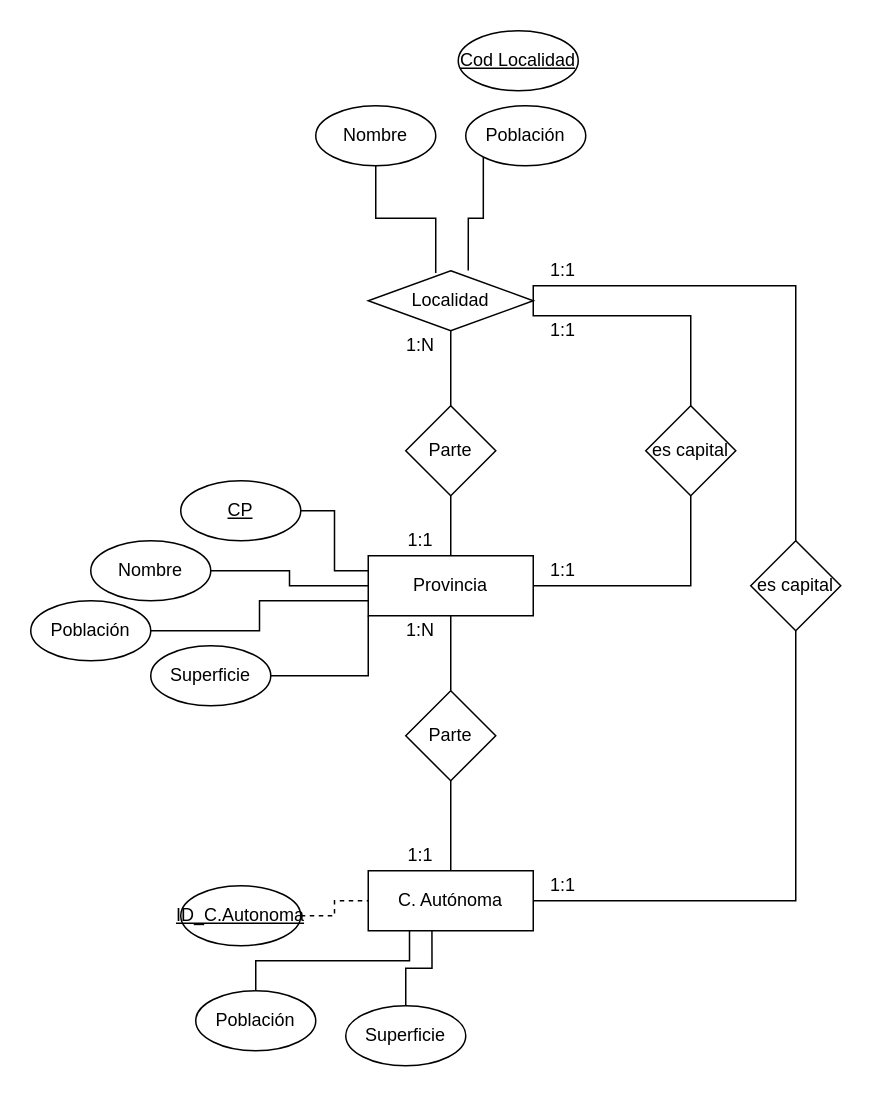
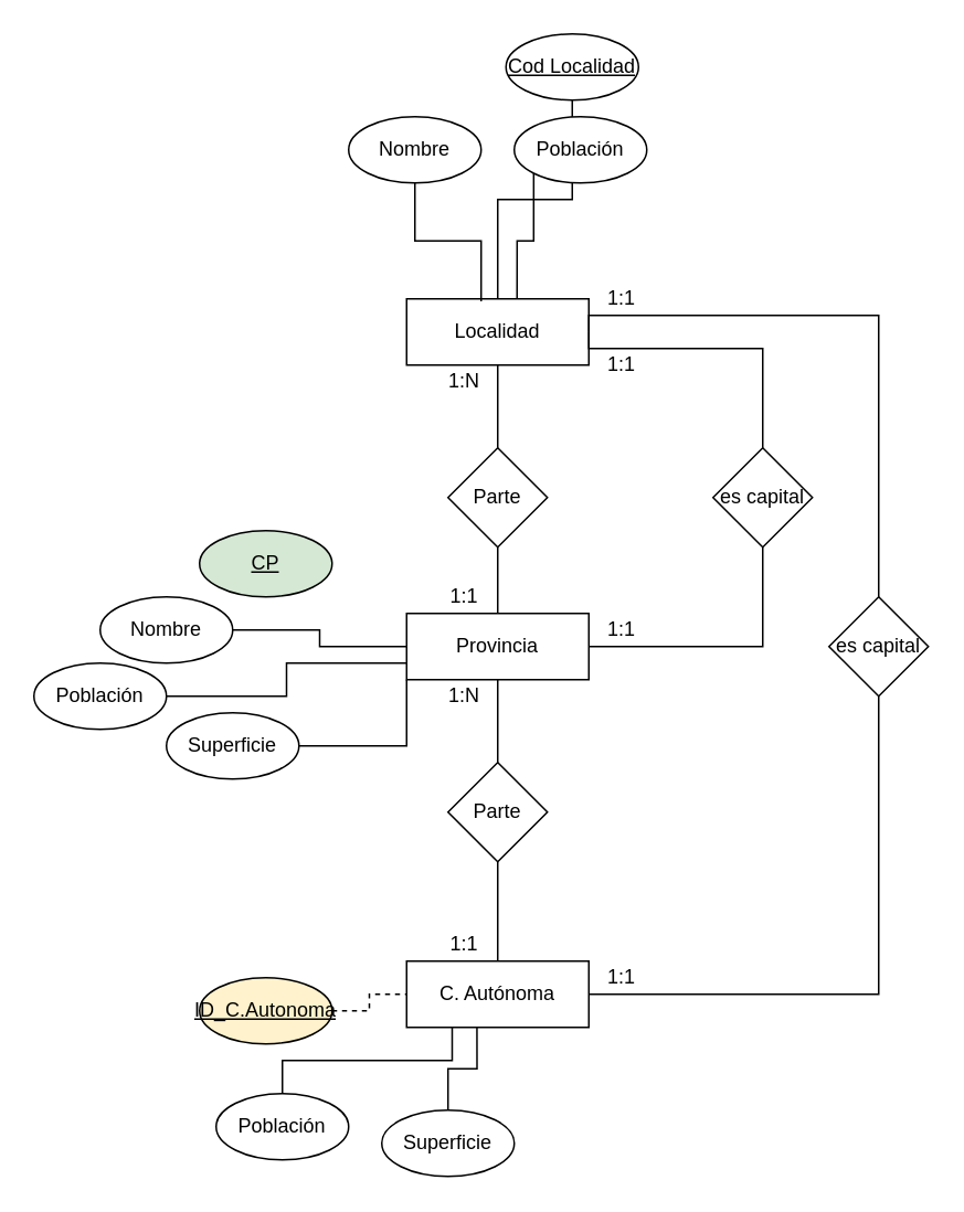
+ <mxCell id="6" style="edgeStyle=orthogonalEdgeStyle;rounded=0;orthogonalLoop=1;jettySize=auto;html=1;exitX=0.5;exitY=1;exitDx=0;exitDy=0;entryX=0.5;entryY=0;entryDx=0;entryDy=0;endArrow=none;endFill=0;" edge="1" parent="1" source="7" target="5"><mxGeometry relative="1" as="geometry" /></mxCell>
- <mxCell id="5" value="Localidad" style="rhombus;whiteSpace=wrap;html=1;" vertex="1" parent="1"><mxGeometry x="245" y="180" width="110" height="40" as="geometry" /></mxCell>
+ <mxCell id="5" value="Localidad" style="rounded=0;whiteSpace=wrap;html=1;" vertex="1" parent="1"><mxGeometry x="245" y="180" width="110" height="40" as="geometry" /></mxCell>
- <mxCell id="30" value="&lt;u&gt;CP&lt;/u&gt;" style="ellipse;whiteSpace=wrap;html=1;" vertex="1" parent="1"><mxGeometry x="120" y="320" width="80" height="40" as="geometry" /></mxCell>
+ <mxCell id="30" value="&lt;u&gt;CP&lt;/u&gt;" style="ellipse;whiteSpace=wrap;html=1;fillColor=#d5e8d4;" vertex="1" parent="1"><mxGeometry x="120" y="320" width="80" height="40" as="geometry" /></mxCell>
- <mxCell id="29" style="edgeStyle=orthogonalEdgeStyle;rounded=0;orthogonalLoop=1;jettySize=auto;html=1;exitX=1;exitY=0.5;exitDx=0;exitDy=0;entryX=0;entryY=0.25;entryDx=0;entryDy=0;endArrow=none;endFill=0;" edge="1" parent="1" source="30" target="12"><mxGeometry relative="1" as="geometry" /></mxCell>
- <mxCell id="32" value="&lt;u&gt;ID_C.Autonoma&lt;/u&gt;" style="ellipse;whiteSpace=wrap;html=1;" vertex="1" parent="1"><mxGeometry x="120" y="590" width="80" height="40" as="geometry" /></mxCell>
+ <mxCell id="32" value="&lt;u&gt;ID_C.Autonoma&lt;/u&gt;" style="ellipse;whiteSpace=wrap;html=1;fillColor=#fff2cc;" vertex="1" parent="1"><mxGeometry x="120" y="590" width="80" height="40" as="geometry" /></mxCell>
